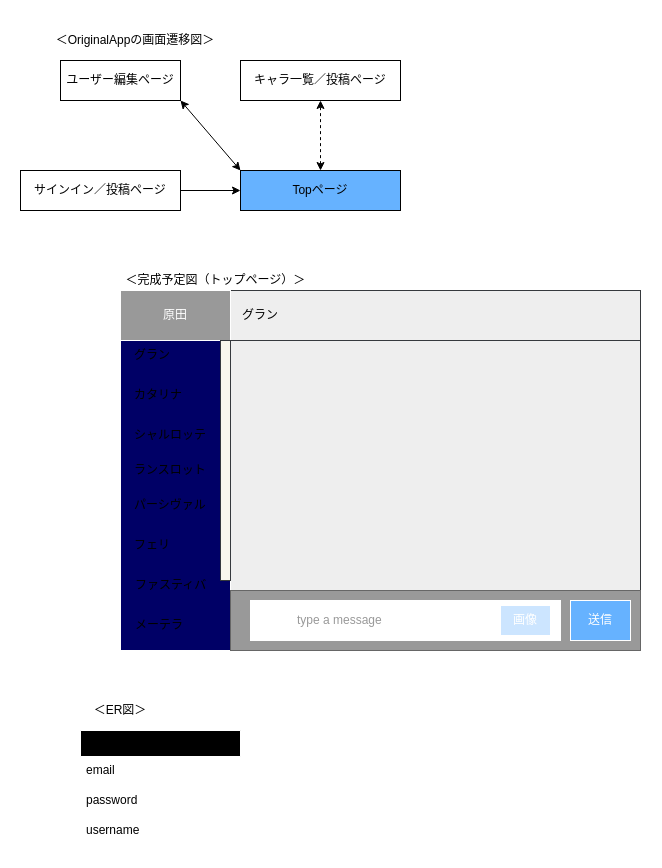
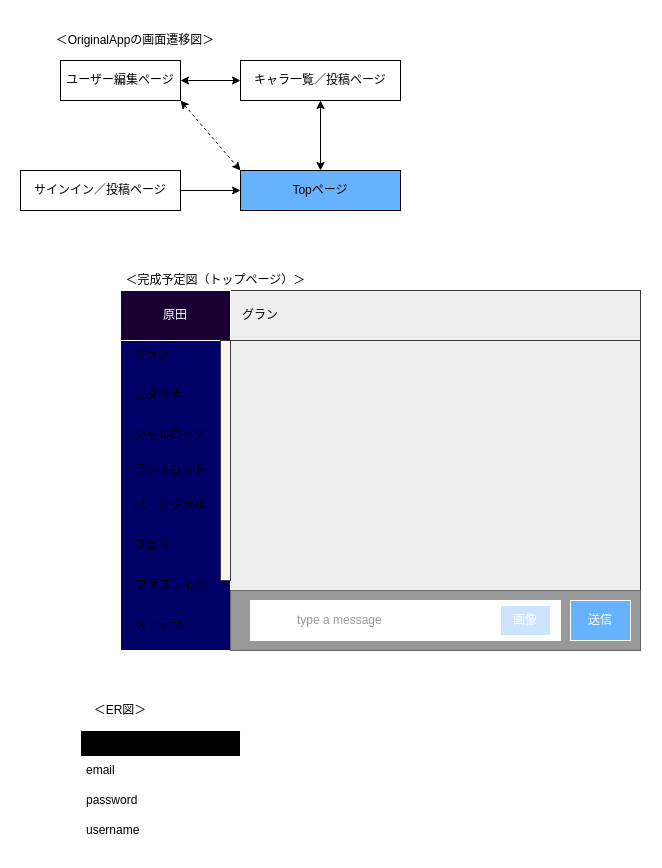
+ <mxCell id="9" value="" style="endArrow=classic;startArrow=classic;html=1;entryX=1;entryY=0.5;entryDx=0;entryDy=0;exitX=0;exitY=0.5;exitDx=0;exitDy=0;" edge="1" parent="1" source="4" target="3"><mxGeometry width="50" height="50" relative="1" as="geometry"><mxPoint x="260" y="250" as="sourcePoint" /><mxPoint x="310" y="200" as="targetPoint" /></mxGeometry></mxCell>
- <mxCell id="8" value="" style="endArrow=classic;startArrow=classic;html=1;exitX=1;exitY=1;exitDx=0;exitDy=0;entryX=0;entryY=0;entryDx=0;entryDy=0;" edge="1" parent="1" source="3" target="6"><mxGeometry width="50" height="50" relative="1" as="geometry"><mxPoint x="260" y="250" as="sourcePoint" /><mxPoint x="310" y="200" as="targetPoint" /></mxGeometry></mxCell>
+ <mxCell id="8" value="" style="endArrow=classic;startArrow=classic;html=1;exitX=1;exitY=1;exitDx=0;exitDy=0;entryX=0;entryY=0;entryDx=0;entryDy=0;dashed=1;" edge="1" parent="1" source="3" target="6"><mxGeometry width="50" height="50" relative="1" as="geometry"><mxPoint x="260" y="250" as="sourcePoint" /><mxPoint x="310" y="200" as="targetPoint" /></mxGeometry></mxCell>
- <mxCell id="10" value="" style="endArrow=classic;startArrow=classic;html=1;entryX=0.5;entryY=1;entryDx=0;entryDy=0;exitX=0.5;exitY=0;exitDx=0;exitDy=0;dashed=1;" edge="1" parent="1" source="6" target="4"><mxGeometry width="50" height="50" relative="1" as="geometry"><mxPoint x="260" y="250" as="sourcePoint" /><mxPoint x="310" y="200" as="targetPoint" /></mxGeometry></mxCell>
+ <mxCell id="10" value="" style="endArrow=classic;startArrow=classic;html=1;entryX=0.5;entryY=1;entryDx=0;entryDy=0;exitX=0.5;exitY=0;exitDx=0;exitDy=0;" edge="1" parent="1" source="6" target="4"><mxGeometry width="50" height="50" relative="1" as="geometry"><mxPoint x="260" y="250" as="sourcePoint" /><mxPoint x="310" y="200" as="targetPoint" /></mxGeometry></mxCell>
- <mxCell id="13" value="原田" style="rounded=0;whiteSpace=wrap;html=1;fontColor=#ffffff;fillColor=#999999;strokeColor=#FFFFFF;" vertex="1" parent="1"><mxGeometry x="120" y="290" width="110" height="50" as="geometry" /></mxCell>
+ <mxCell id="13" value="原田" style="rounded=0;whiteSpace=wrap;html=1;fontColor=#ffffff;fillColor=#190033;strokeColor=#FFFFFF;" vertex="1" parent="1"><mxGeometry x="120" y="290" width="110" height="50" as="geometry" /></mxCell>
